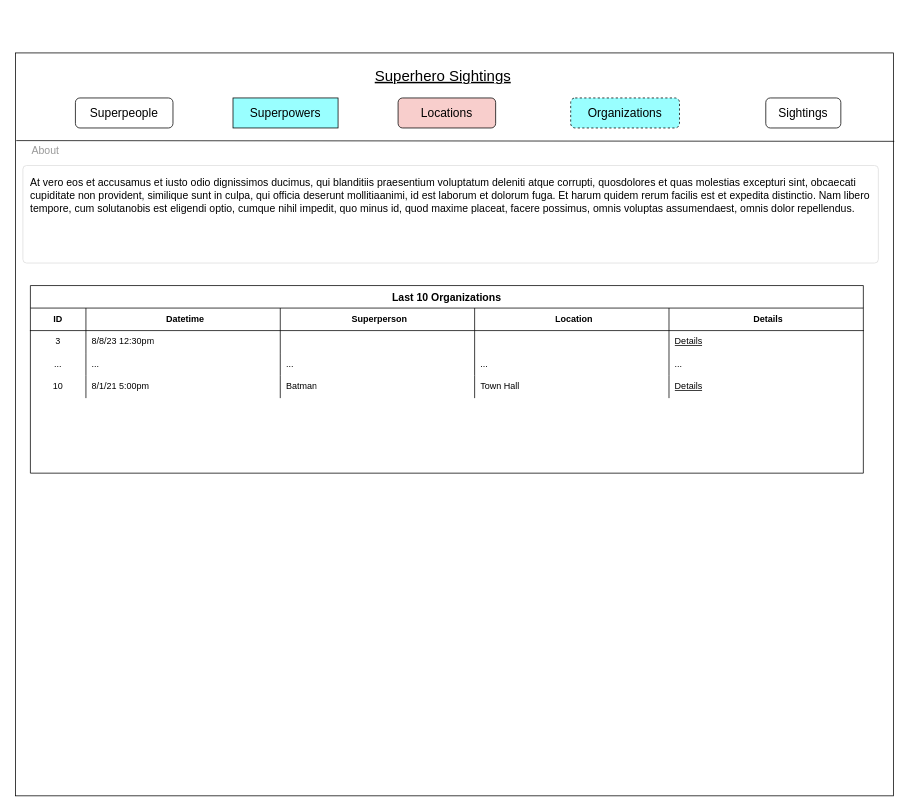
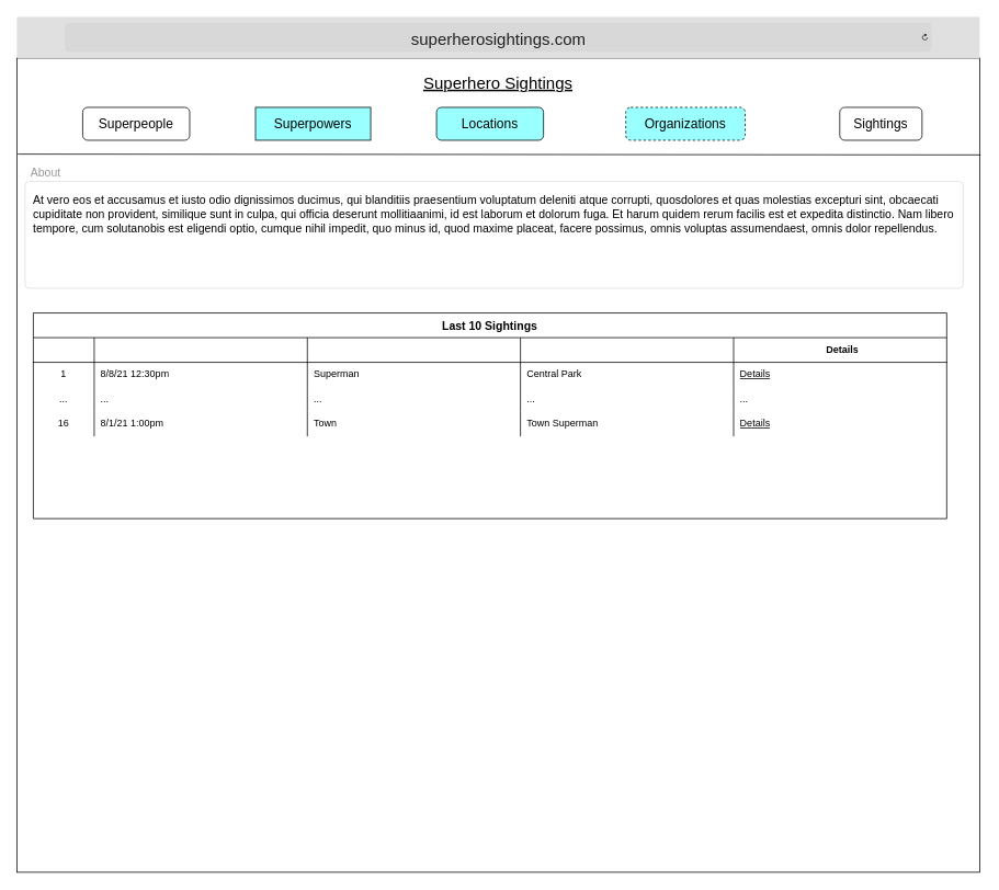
+ <mxCell id="38" value="&lt;font style=&quot;font-size: 20px&quot;&gt;superherosightings.com&lt;/font&gt;" style="html=1;strokeWidth=1;shadow=0;dashed=0;shape=mxgraph.ios7ui.url;fillColor=#e0e0e0;strokeColor=#c0c0c0;buttonText=;strokeColor2=#222222;fontColor=#222222;fontSize=8;spacingTop=2;align=center;" vertex="1" parent="1"><mxGeometry x="20" y="20" width="1170" height="50" as="geometry" /></mxCell>
- <mxCell id="5" value="&lt;font style=&quot;font-size: 20px&quot;&gt;&lt;u&gt;Superhero Sightings&lt;/u&gt;&lt;/font&gt;" style="text;html=1;strokeColor=none;fillColor=none;align=center;verticalAlign=middle;whiteSpace=wrap;rounded=0;fontColor=#000000;" parent="1" vertex="1"><mxGeometry x="480.01" y="90" width="220" height="20" as="geometry" /></mxCell>
+ <mxCell id="5" value="&lt;font style=&quot;font-size: 20px&quot;&gt;&lt;u&gt;Superhero Sightings&lt;/u&gt;&lt;/font&gt;" style="text;html=1;strokeColor=none;fillColor=none;align=center;verticalAlign=middle;whiteSpace=wrap;rounded=0;fontColor=#000000;" parent="1" vertex="1"><mxGeometry x="495.01" y="90" width="220" height="20" as="geometry" /></mxCell>
- <mxCell id="36" value="Locations" style="rounded=1;whiteSpace=wrap;html=1;shadow=0;dashed=0;fontFamily=Helvetica;fontSize=16;fontColor=#000000;align=center;strokeColor=#000000;fillColor=#f8cecc;" parent="32" vertex="1"><mxGeometry x="500" width="130" height="40" as="geometry" /></mxCell>
+ <mxCell id="36" value="Locations" style="rounded=1;whiteSpace=wrap;html=1;shadow=0;dashed=0;fontFamily=Helvetica;fontSize=16;fontColor=#000000;align=center;strokeColor=#000000;fillColor=#99FFFF;" parent="32" vertex="1"><mxGeometry x="500" width="130" height="40" as="geometry" /></mxCell>
- <mxCell id="3" value="&lt;font style=&quot;font-size: 14px&quot;&gt;About&lt;/font&gt;" style="html=1;shadow=0;dashed=0;shape=mxgraph.bootstrap.rect;strokeColor=none;fillColor=none;fontColor=#999999;align=left;spacingLeft=5;whiteSpace=wrap;rounded=0;" parent="1" vertex="1"><mxGeometry x="35" y="190" width="200" height="20" as="geometry" /></mxCell>
+ <mxCell id="3" value="&lt;font style=&quot;font-size: 14px&quot;&gt;About&lt;/font&gt;" style="html=1;shadow=0;dashed=0;shape=mxgraph.bootstrap.rect;strokeColor=none;fillColor=none;fontColor=#999999;align=left;spacingLeft=5;whiteSpace=wrap;rounded=0;" parent="1" vertex="1"><mxGeometry x="30" y="200" width="200" height="20" as="geometry" /></mxCell>
- <mxCell id="7" value="Last 10 Organizations" style="shape=table;startSize=30;container=1;collapsible=0;childLayout=tableLayout;fixedRows=1;rowLines=0;fontStyle=1;align=center;pointerEvents=1;fontColor=#000000;strokeColor=#000000;fillColor=#ffffff;fontSize=14;" parent="1" vertex="1"><mxGeometry x="40" y="380" width="1110" height="250" as="geometry" /></mxCell>
+ <mxCell id="7" value="Last 10 Sightings" style="shape=table;startSize=30;container=1;collapsible=0;childLayout=tableLayout;fixedRows=1;rowLines=0;fontStyle=1;align=center;pointerEvents=1;fontColor=#000000;strokeColor=#000000;fillColor=#ffffff;fontSize=14;" parent="1" vertex="1"><mxGeometry x="40" y="380" width="1110" height="250" as="geometry" /></mxCell>
- <mxCell id="9" value="ID" style="shape=partialRectangle;html=1;whiteSpace=wrap;connectable=0;fillColor=none;top=0;left=0;bottom=0;right=0;overflow=hidden;pointerEvents=1;align=center;fontStyle=1" parent="8" vertex="1"><mxGeometry width="74" height="30" as="geometry" /></mxCell>
- <mxCell id="10" value="Datetime" style="shape=partialRectangle;html=1;whiteSpace=wrap;connectable=0;fillColor=none;top=0;left=0;bottom=0;right=0;align=center;spacingLeft=6;overflow=hidden;pointerEvents=1;fontStyle=1" parent="8" vertex="1"><mxGeometry x="74" width="259" height="30" as="geometry" /></mxCell>
- <mxCell id="11" value="Superperson" style="shape=partialRectangle;html=1;whiteSpace=wrap;connectable=0;fillColor=none;top=0;left=0;bottom=0;right=0;align=center;spacingLeft=6;overflow=hidden;pointerEvents=1;fontStyle=1" parent="8" vertex="1"><mxGeometry x="333" width="259" height="30" as="geometry" /></mxCell>
- <mxCell id="12" value="Location" style="shape=partialRectangle;html=1;whiteSpace=wrap;connectable=0;fillColor=none;top=0;left=0;bottom=0;right=0;align=center;spacingLeft=6;overflow=hidden;pointerEvents=1;fontStyle=1" parent="8" vertex="1"><mxGeometry x="592" width="259" height="30" as="geometry" /></mxCell>
- <mxCell id="15" value="3" style="shape=partialRectangle;html=1;whiteSpace=wrap;connectable=0;fillColor=none;top=0;left=0;bottom=0;right=0;overflow=hidden;pointerEvents=1;" parent="14" vertex="1"><mxGeometry width="74" height="30" as="geometry" /></mxCell>
+ <mxCell id="15" value="1" style="shape=partialRectangle;html=1;whiteSpace=wrap;connectable=0;fillColor=none;top=0;left=0;bottom=0;right=0;overflow=hidden;pointerEvents=1;" parent="14" vertex="1"><mxGeometry width="74" height="30" as="geometry" /></mxCell>
- <mxCell id="16" value="8/8/23 12:30pm" style="shape=partialRectangle;html=1;whiteSpace=wrap;connectable=0;fillColor=none;top=0;left=0;bottom=0;right=0;align=left;spacingLeft=6;overflow=hidden;pointerEvents=1;" parent="14" vertex="1"><mxGeometry x="74" width="259" height="30" as="geometry" /></mxCell>
+ <mxCell id="16" value="8/8/21 12:30pm" style="shape=partialRectangle;html=1;whiteSpace=wrap;connectable=0;fillColor=none;top=0;left=0;bottom=0;right=0;align=left;spacingLeft=6;overflow=hidden;pointerEvents=1;" parent="14" vertex="1"><mxGeometry x="74" width="259" height="30" as="geometry" /></mxCell>
+ <mxCell id="17" value="Superman" style="shape=partialRectangle;html=1;whiteSpace=wrap;connectable=0;fillColor=none;top=0;left=0;bottom=0;right=0;align=left;spacingLeft=6;overflow=hidden;pointerEvents=1;" parent="14" vertex="1"><mxGeometry x="333" width="259" height="30" as="geometry" /></mxCell>
+ <mxCell id="18" value="Central Park" style="shape=partialRectangle;html=1;whiteSpace=wrap;connectable=0;fillColor=none;top=0;left=0;bottom=0;right=0;align=left;spacingLeft=6;overflow=hidden;pointerEvents=1;" parent="14" vertex="1"><mxGeometry x="592" width="259" height="30" as="geometry" /></mxCell>
- <mxCell id="27" value="10" style="shape=partialRectangle;html=1;whiteSpace=wrap;connectable=0;fillColor=none;top=0;left=0;bottom=0;right=0;overflow=hidden;pointerEvents=1;" parent="26" vertex="1"><mxGeometry width="74" height="30" as="geometry" /></mxCell>
+ <mxCell id="27" value="16" style="shape=partialRectangle;html=1;whiteSpace=wrap;connectable=0;fillColor=none;top=0;left=0;bottom=0;right=0;overflow=hidden;pointerEvents=1;" parent="26" vertex="1"><mxGeometry width="74" height="30" as="geometry" /></mxCell>
- <mxCell id="28" value="8/1/21 5:00pm" style="shape=partialRectangle;html=1;whiteSpace=wrap;connectable=0;fillColor=none;top=0;left=0;bottom=0;right=0;align=left;spacingLeft=6;overflow=hidden;pointerEvents=1;" parent="26" vertex="1"><mxGeometry x="74" width="259" height="30" as="geometry" /></mxCell>
+ <mxCell id="28" value="8/1/21 1:00pm" style="shape=partialRectangle;html=1;whiteSpace=wrap;connectable=0;fillColor=none;top=0;left=0;bottom=0;right=0;align=left;spacingLeft=6;overflow=hidden;pointerEvents=1;" parent="26" vertex="1"><mxGeometry x="74" width="259" height="30" as="geometry" /></mxCell>
- <mxCell id="29" value="Batman" style="shape=partialRectangle;html=1;whiteSpace=wrap;connectable=0;fillColor=none;top=0;left=0;bottom=0;right=0;align=left;spacingLeft=6;overflow=hidden;pointerEvents=1;" parent="26" vertex="1"><mxGeometry x="333" width="259" height="30" as="geometry" /></mxCell>
+ <mxCell id="29" value="Town" style="shape=partialRectangle;html=1;whiteSpace=wrap;connectable=0;fillColor=none;top=0;left=0;bottom=0;right=0;align=left;spacingLeft=6;overflow=hidden;pointerEvents=1;" parent="26" vertex="1"><mxGeometry x="333" width="259" height="30" as="geometry" /></mxCell>
- <mxCell id="30" value="Town Hall" style="shape=partialRectangle;html=1;whiteSpace=wrap;connectable=0;fillColor=none;top=0;left=0;bottom=0;right=0;align=left;spacingLeft=6;overflow=hidden;pointerEvents=1;" parent="26" vertex="1"><mxGeometry x="592" width="259" height="30" as="geometry" /></mxCell>
+ <mxCell id="30" value="Town Superman" style="shape=partialRectangle;html=1;whiteSpace=wrap;connectable=0;fillColor=none;top=0;left=0;bottom=0;right=0;align=left;spacingLeft=6;overflow=hidden;pointerEvents=1;" parent="26" vertex="1"><mxGeometry x="592" width="259" height="30" as="geometry" /></mxCell>
